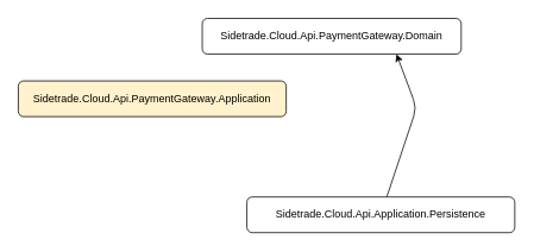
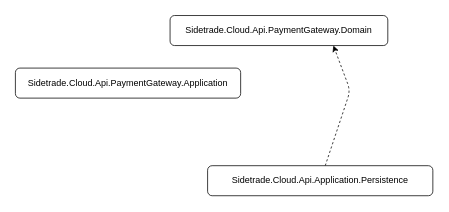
- <mxCell id="3" value="Sidetrade.Cloud.Api.PaymentGateway.Application" style="rounded=1;whiteSpace=wrap;html=1;fillColor=#fff2cc;" vertex="1" parent="1"><mxGeometry x="20" y="90" width="300" height="40" as="geometry" /></mxCell>
+ <mxCell id="3" value="Sidetrade.Cloud.Api.PaymentGateway.Application" style="rounded=1;whiteSpace=wrap;html=1;" vertex="1" parent="1"><mxGeometry x="20" y="90" width="300" height="40" as="geometry" /></mxCell>
- <mxCell id="4" style="edgeStyle=none;html=1;entryX=0.75;entryY=1;entryDx=0;entryDy=0;" edge="1" parent="1" source="5" target="2"><mxGeometry relative="1" as="geometry"><Array as="points"><mxPoint x="466" y="120" /></Array></mxGeometry></mxCell>
+ <mxCell id="4" style="edgeStyle=none;html=1;entryX=0.75;entryY=1;entryDx=0;entryDy=0;dashed=1;" edge="1" parent="1" source="5" target="2"><mxGeometry relative="1" as="geometry"><Array as="points"><mxPoint x="466" y="120" /></Array></mxGeometry></mxCell>
